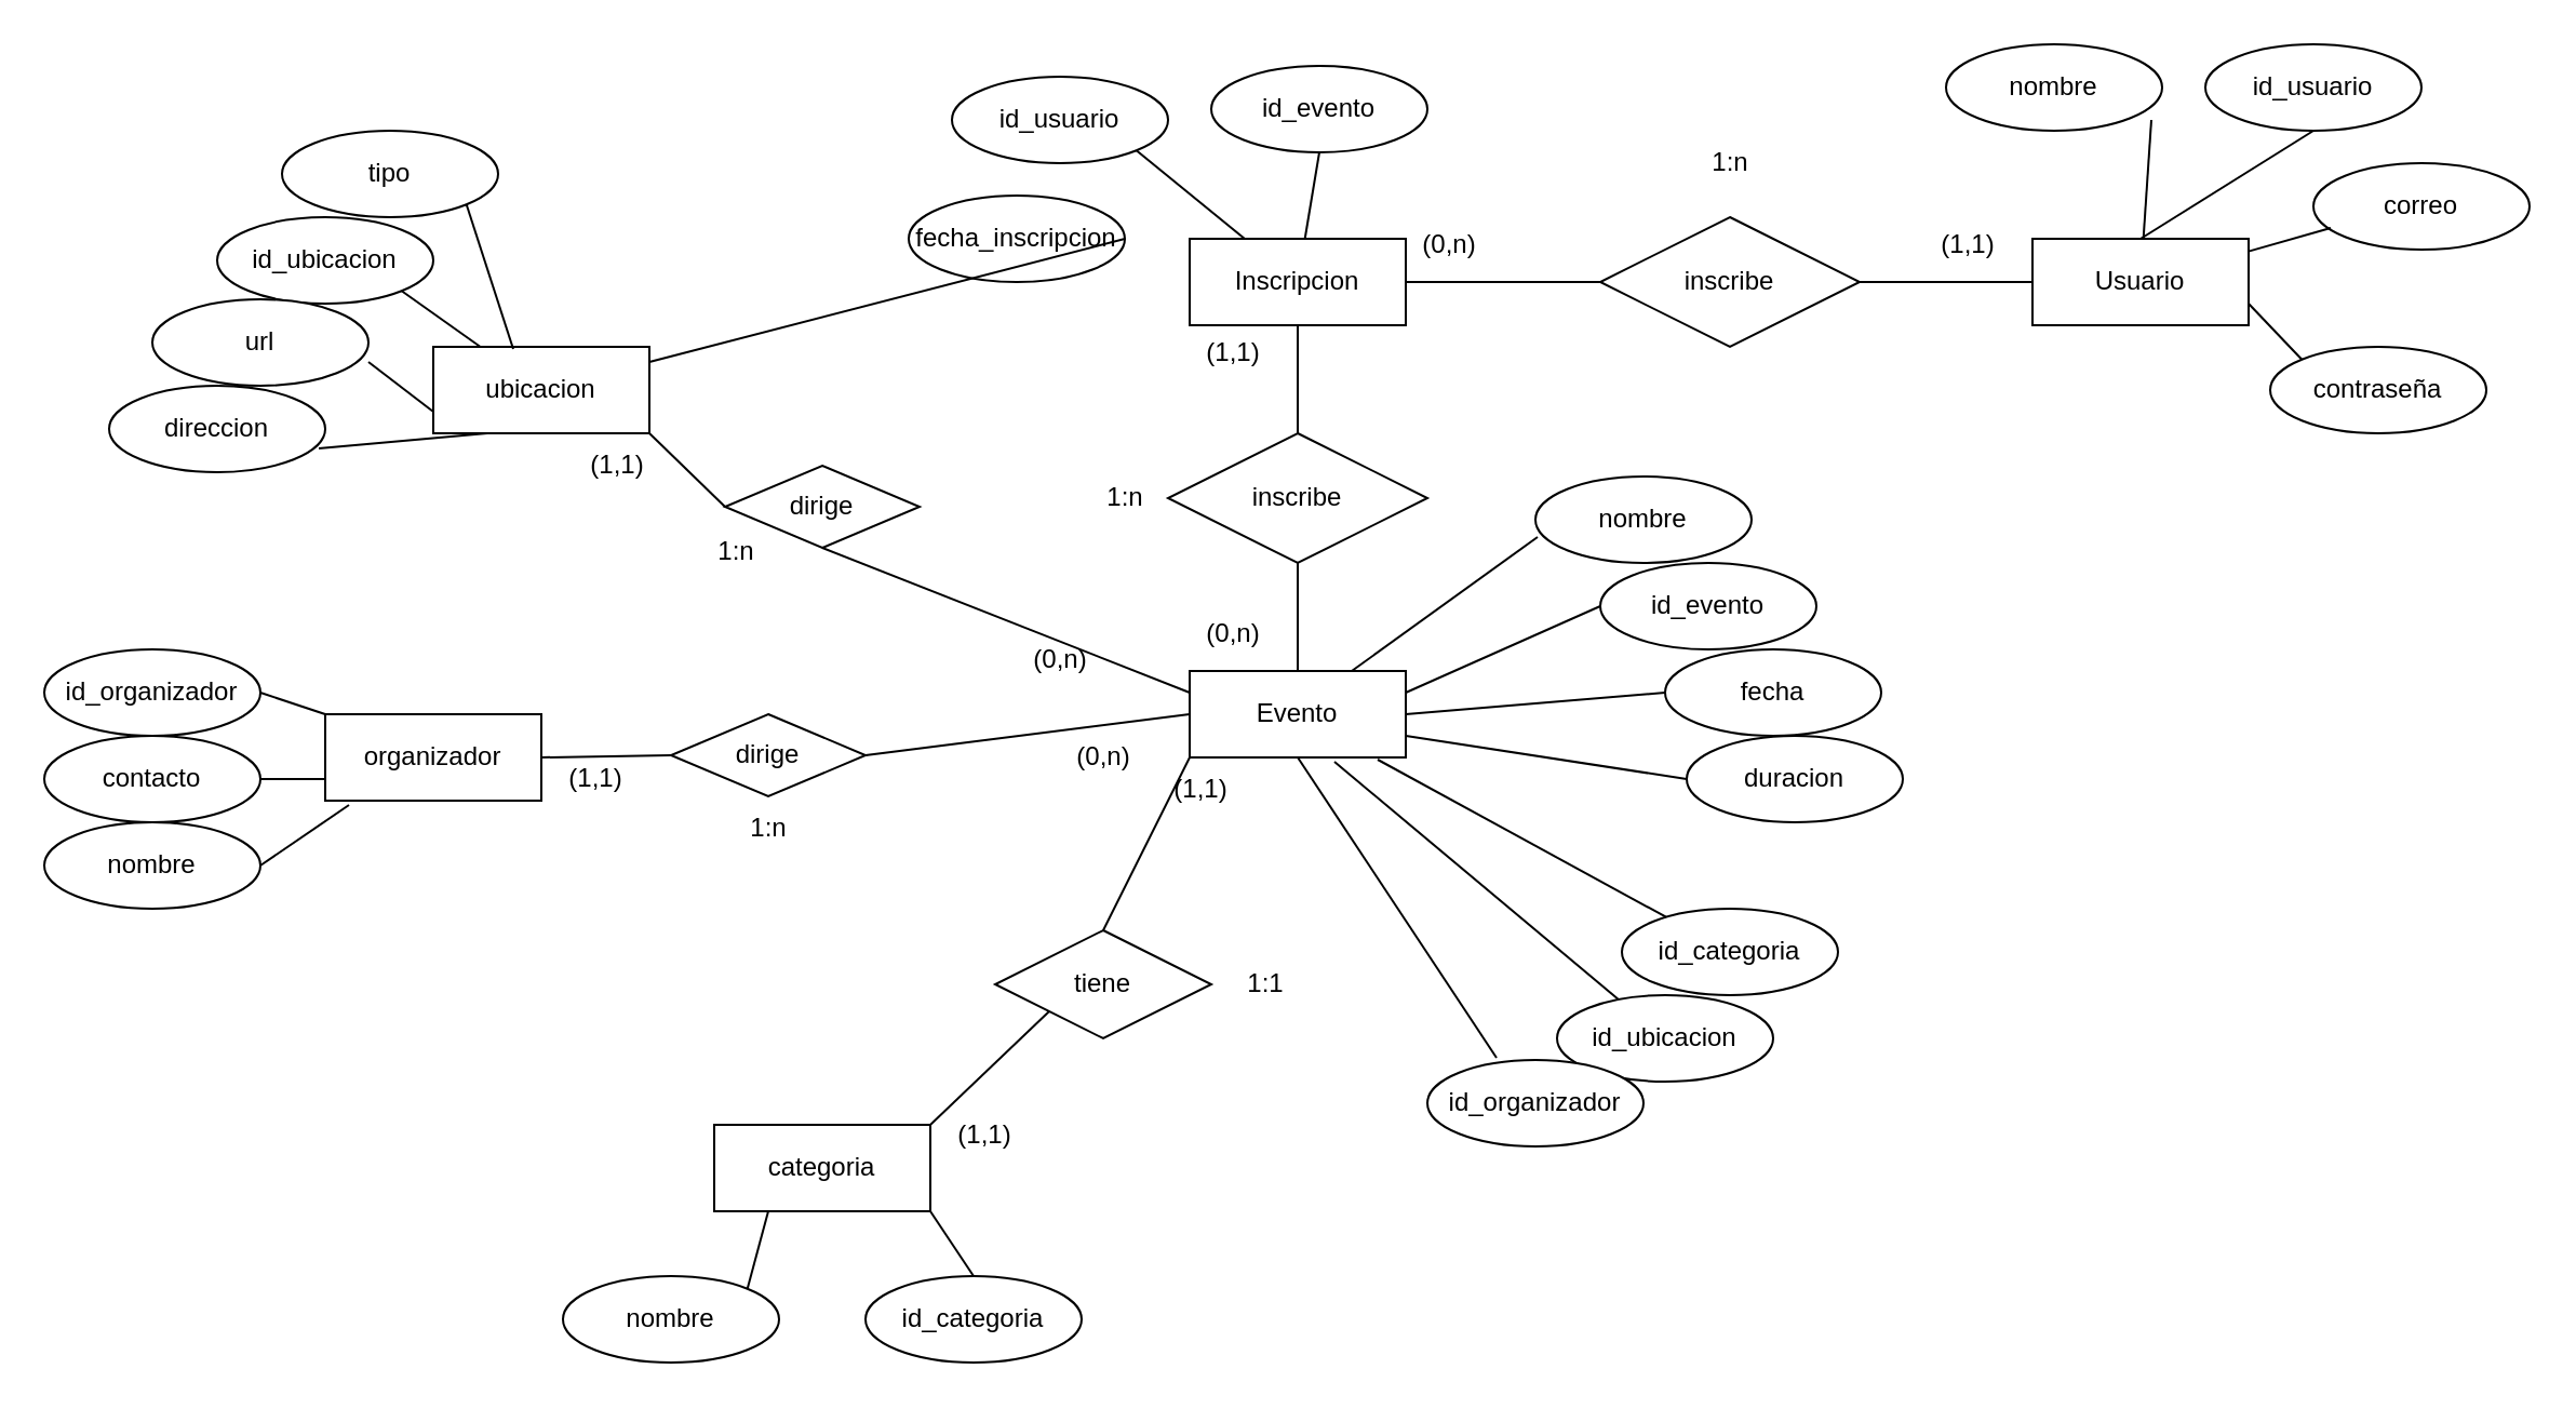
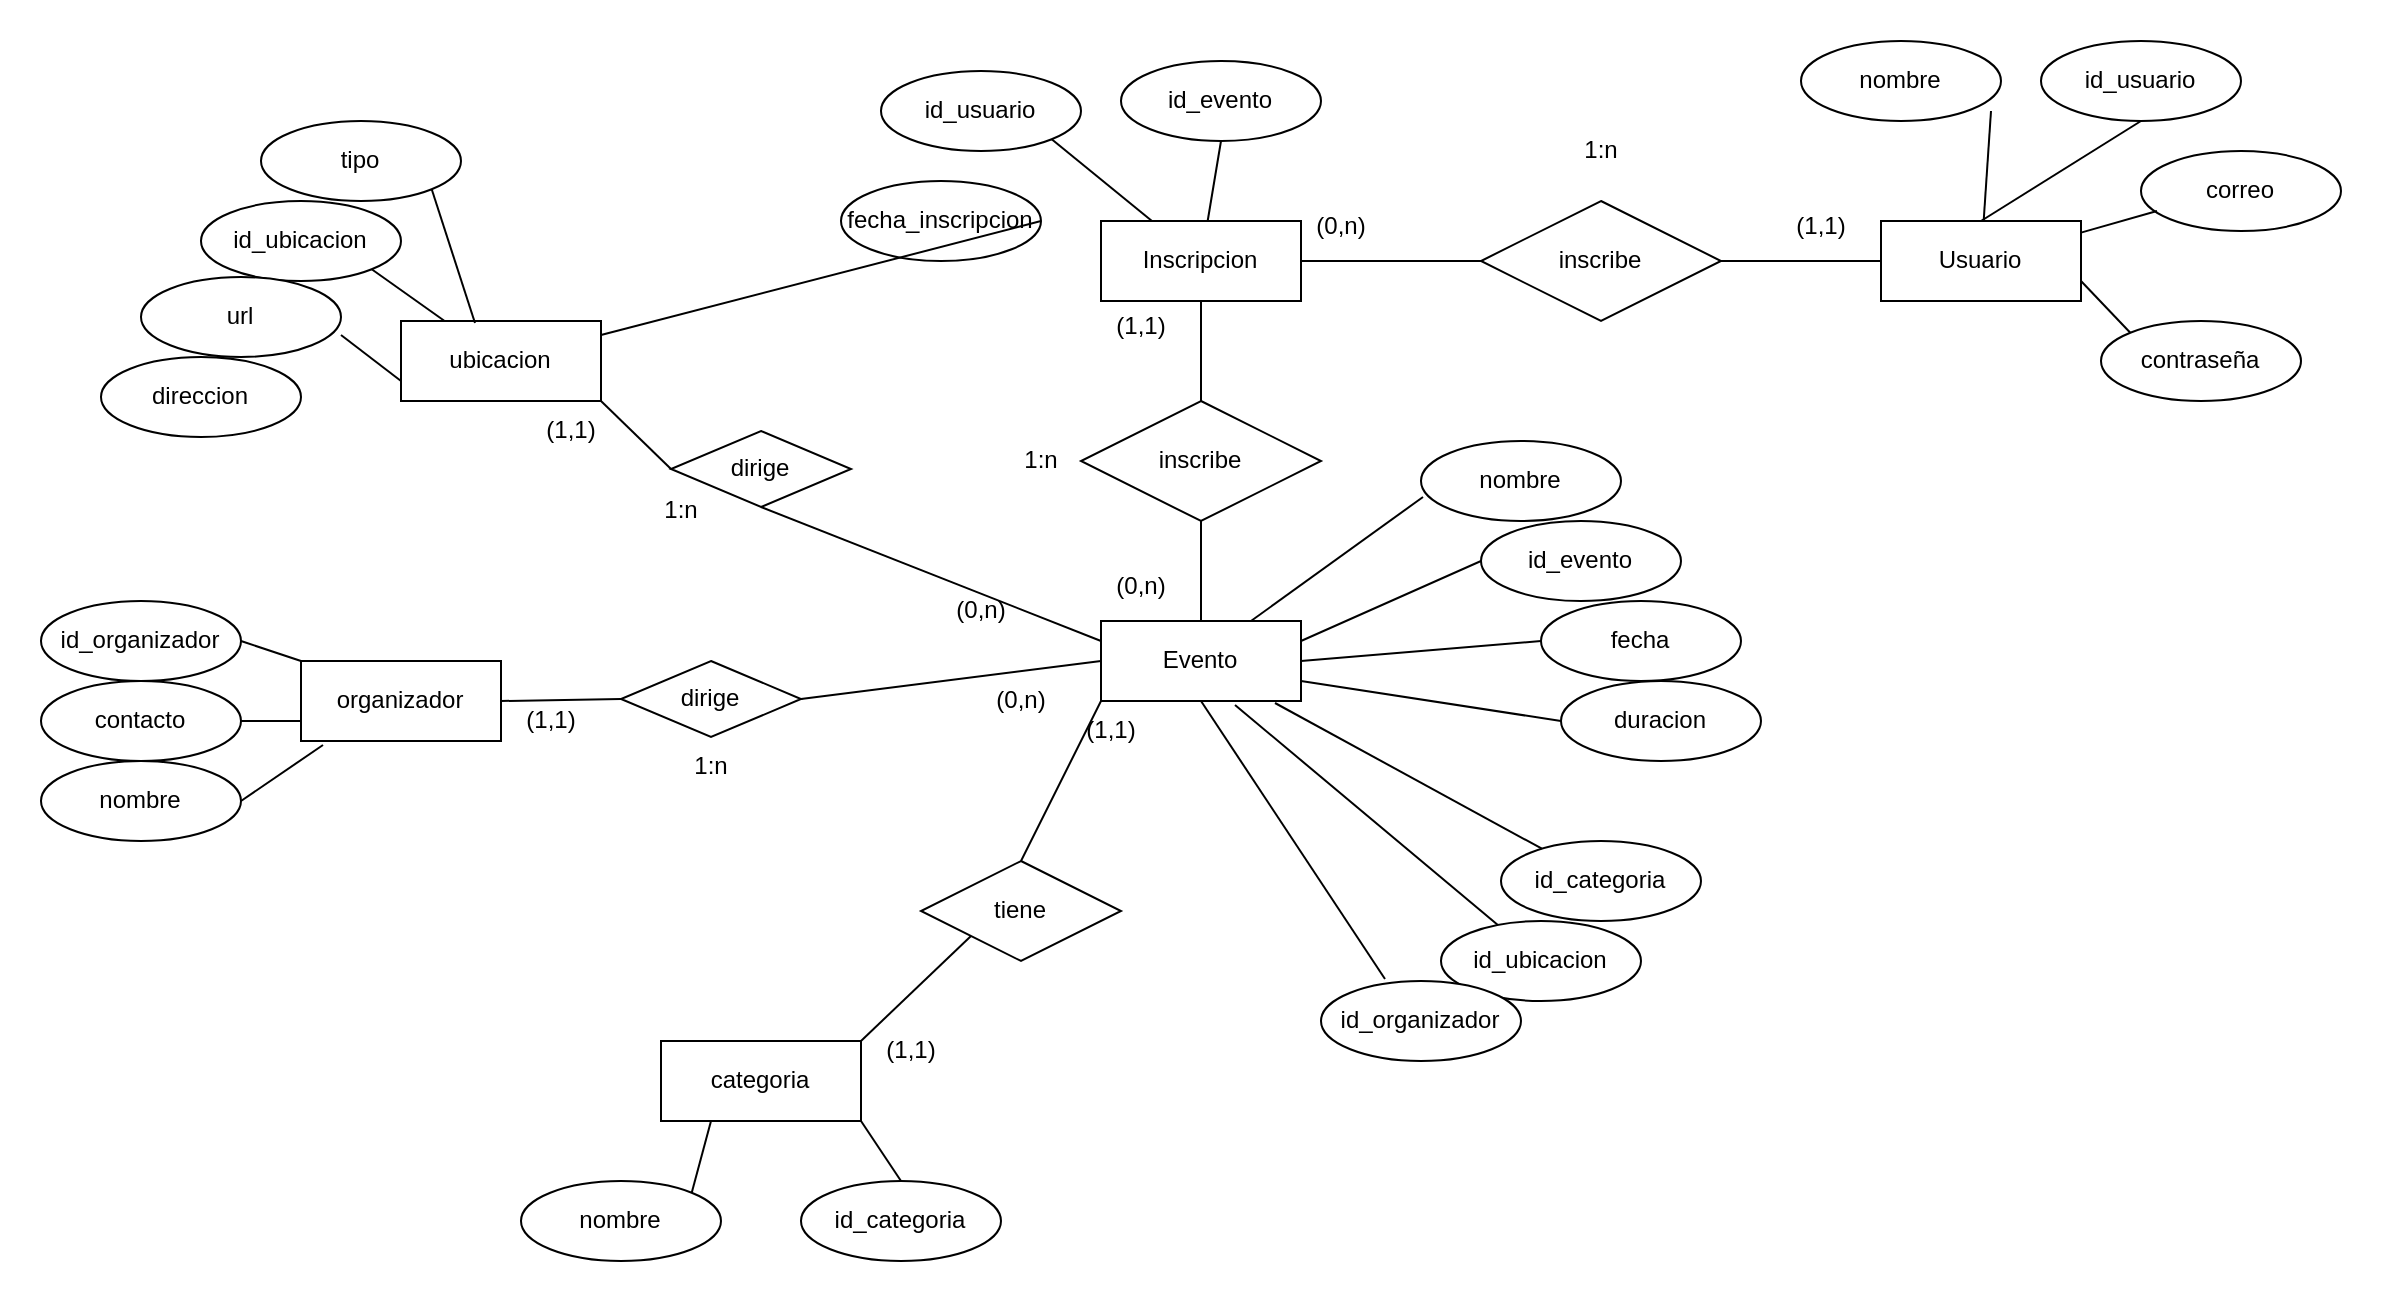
- <mxCell id="80" value="" style="endArrow=none;html=1;rounded=0;entryX=0.25;entryY=1;entryDx=0;entryDy=0;exitX=0.97;exitY=0.725;exitDx=0;exitDy=0;exitPerimeter=0;" edge="1" parent="1" source="73" target="47"><mxGeometry width="50" height="50" relative="1" as="geometry"><mxPoint x="220" y="240" as="sourcePoint" /><mxPoint x="330" y="334" as="targetPoint" /></mxGeometry></mxCell>
- <mxCell id="59" value="1:1" style="text;html=1;align=center;verticalAlign=middle;resizable=0;points=[];autosize=1;strokeColor=none;fillColor=none;" vertex="1" parent="1"><mxGeometry x="565" y="440" width="40" height="30" as="geometry" /></mxCell>
